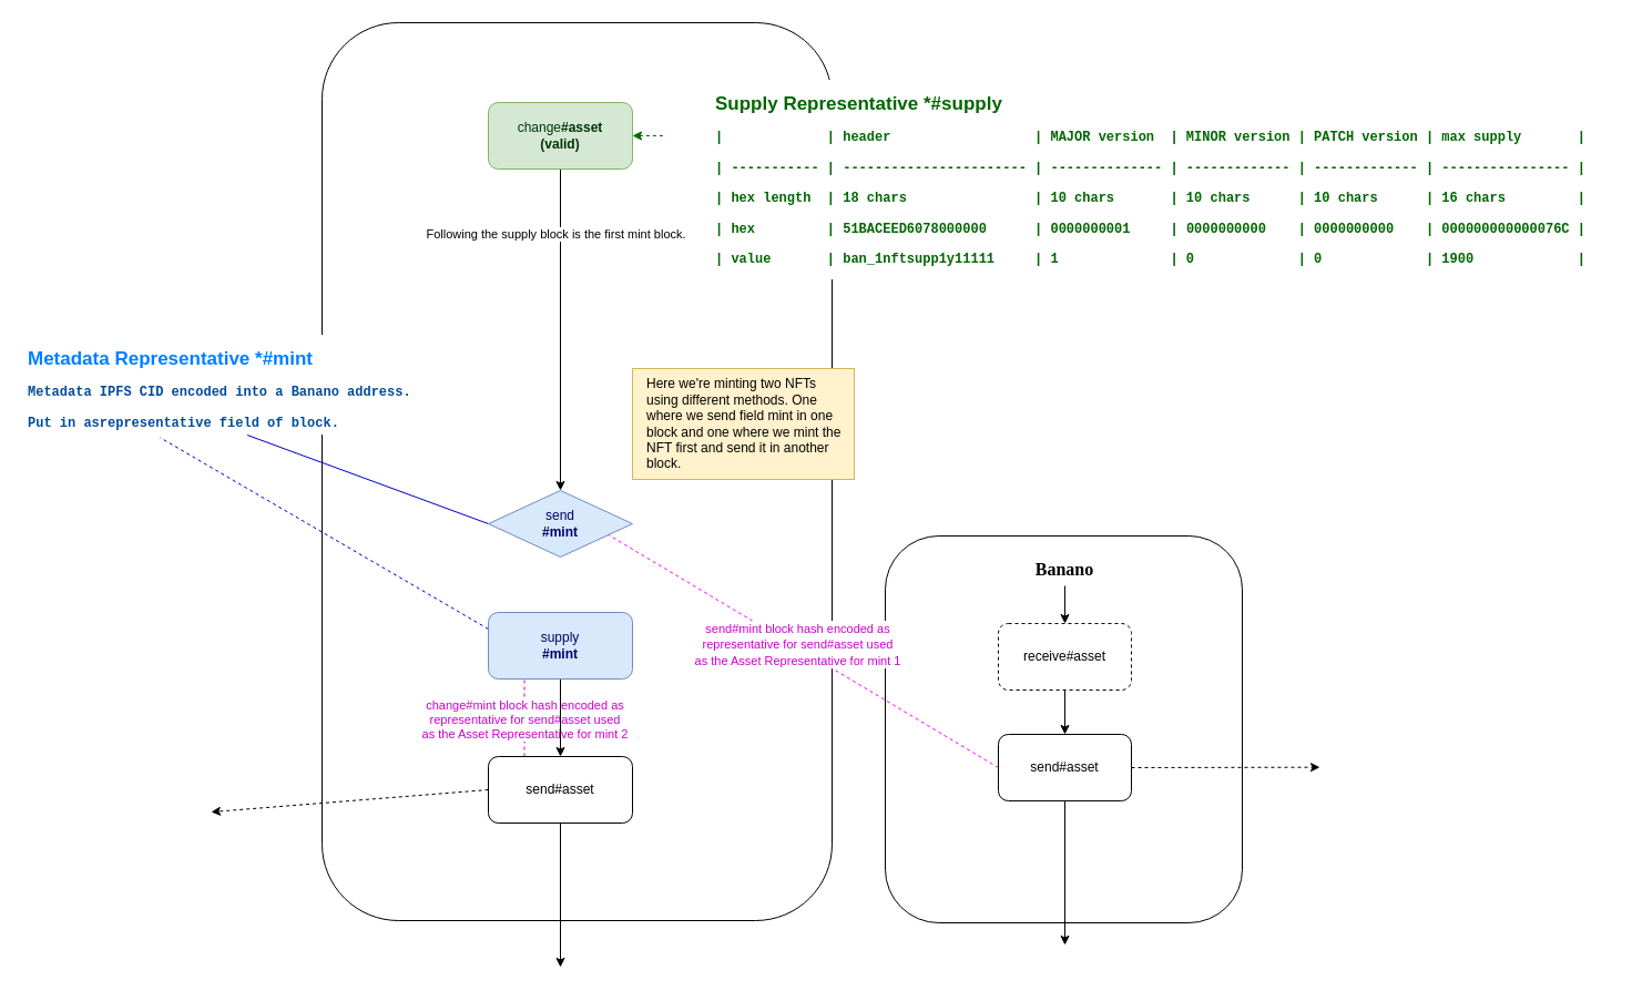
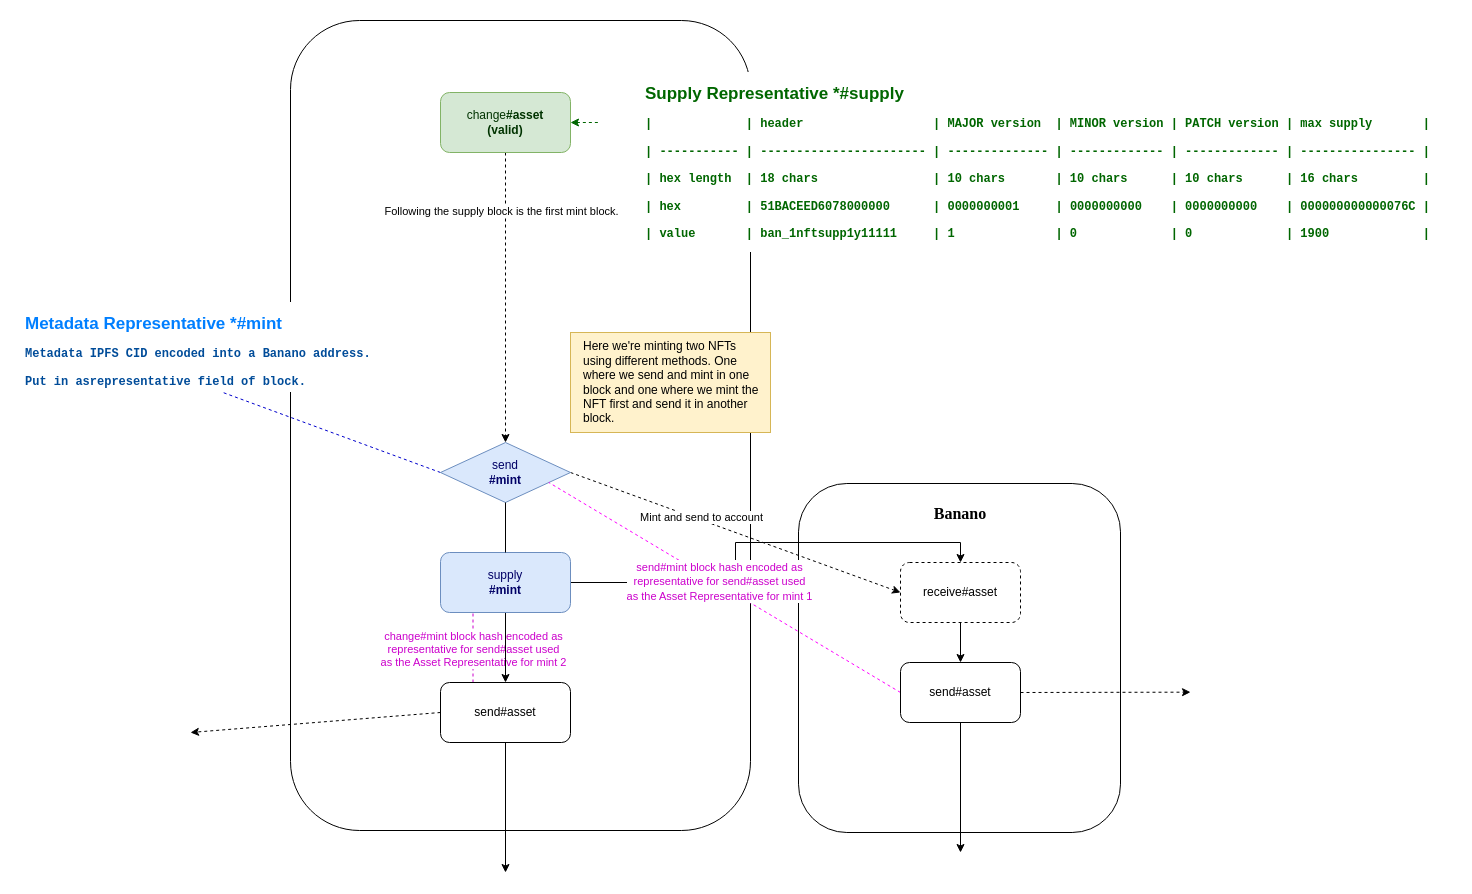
- <mxCell id="5" style="edgeStyle=orthogonalEdgeStyle;rounded=0;orthogonalLoop=1;jettySize=auto;html=1;exitX=0.5;exitY=1;exitDx=0;exitDy=0;entryX=0.5;entryY=0;entryDx=0;entryDy=0;" parent="1" source="7" target="12" edge="1"><mxGeometry relative="1" as="geometry" /></mxCell>
+ <mxCell id="5" style="edgeStyle=orthogonalEdgeStyle;rounded=0;orthogonalLoop=1;jettySize=auto;html=1;exitX=0.5;exitY=1;exitDx=0;exitDy=0;entryX=0.5;entryY=0;entryDx=0;entryDy=0;dashed=1;" parent="1" source="7" target="12" edge="1"><mxGeometry relative="1" as="geometry" /></mxCell>
- <mxCell id="32" value="Here we're minting two NFTs using different methods. One where we send field mint in one block and one where we mint the NFT first and send it in another block." style="text;html=1;strokeColor=#d6b656;fillColor=#fff2cc;align=left;verticalAlign=middle;whiteSpace=wrap;rounded=0;spacing=13;" vertex="1" parent="1"><mxGeometry x="570" y="332" width="200" height="100" as="geometry" /></mxCell>
+ <mxCell id="32" value="Here we're minting two NFTs using different methods. One where we send and mint in one block and one where we mint the NFT first and send it in another block." style="text;html=1;strokeColor=#d6b656;fillColor=#fff2cc;align=left;verticalAlign=middle;whiteSpace=wrap;rounded=0;spacing=13;" vertex="1" parent="1"><mxGeometry x="570" y="332" width="200" height="100" as="geometry" /></mxCell>
- <mxCell id="11" style="edgeStyle=none;rounded=0;orthogonalLoop=1;jettySize=auto;html=1;exitX=0;exitY=0.5;exitDx=0;exitDy=0;entryX=0.25;entryY=1;entryDx=0;entryDy=0;dashed=0;endArrow=none;endFill=0;strokeColor=#0000CC;" parent="1" source="12" target="13" edge="1"><mxGeometry relative="1" as="geometry" /></mxCell>
+ <mxCell id="11" style="edgeStyle=none;rounded=0;orthogonalLoop=1;jettySize=auto;html=1;exitX=0;exitY=0.5;exitDx=0;exitDy=0;entryX=0.25;entryY=1;entryDx=0;entryDy=0;dashed=1;endArrow=none;endFill=0;strokeColor=#0000CC;" parent="1" source="12" target="13" edge="1"><mxGeometry relative="1" as="geometry" /></mxCell>
- <mxCell id="29" style="edgeStyle=none;rounded=0;orthogonalLoop=1;jettySize=auto;html=1;exitX=0;exitY=0.25;exitDx=0;exitDy=0;entryX=0.153;entryY=1.029;entryDx=0;entryDy=0;entryPerimeter=0;dashed=1;endArrow=none;endFill=0;strokeColor=#0000CC;" parent="1" source="30" target="13" edge="1"><mxGeometry relative="1" as="geometry" /></mxCell>
+ <mxCell id="9" style="rounded=0;orthogonalLoop=1;jettySize=auto;html=1;exitX=1;exitY=0.5;exitDx=0;exitDy=0;dashed=1;entryX=0;entryY=0.5;entryDx=0;entryDy=0;" parent="1" source="12" target="22" edge="1"><mxGeometry relative="1" as="geometry"><mxPoint x="880" y="592" as="targetPoint" /></mxGeometry></mxCell>
+ <mxCell id="10" value="Mint and send to account" style="edgeLabel;html=1;align=center;verticalAlign=middle;resizable=0;points=[];fontColor=#000000;" parent="9" vertex="1" connectable="0"><mxGeometry x="-0.218" y="2" relative="1" as="geometry"><mxPoint x="1" as="offset" /></mxGeometry></mxCell>
+ <mxCell id="31" value="" style="edgeStyle=none;rounded=0;orthogonalLoop=1;jettySize=auto;html=1;exitX=0.5;exitY=1;exitDx=0;exitDy=0;fontFamily=Helvetica;fontSize=12;fontColor=default;startArrow=none;startFill=0;endArrow=none;endFill=1;strokeColor=#000000;" parent="1" source="12" target="30" edge="1"><mxGeometry relative="1" as="geometry"><mxPoint x="623.333" y="852" as="targetPoint" /><mxPoint x="505" y="622" as="sourcePoint" /></mxGeometry></mxCell>
- <mxCell id="20" style="edgeStyle=orthogonalEdgeStyle;rounded=0;orthogonalLoop=1;jettySize=auto;html=1;exitX=0.5;exitY=0;exitDx=0;exitDy=0;entryX=0.5;entryY=1;entryDx=0;entryDy=0;fontFamily=Helvetica;fontSize=12;fontColor=default;startArrow=classic;startFill=1;endArrow=none;endFill=0;strokeColor=#000000;" parent="1" source="22" target="19" edge="1"><mxGeometry relative="1" as="geometry" /></mxCell>
+ <mxCell id="20" style="edgeStyle=orthogonalEdgeStyle;rounded=0;orthogonalLoop=1;jettySize=auto;html=1;exitX=0.5;exitY=0;exitDx=0;exitDy=0;fontFamily=Helvetica;fontSize=12;fontColor=default;startArrow=classic;startFill=1;endArrow=none;endFill=0;strokeColor=#000000;" parent="1" source="22" target="30" edge="1"><mxGeometry relative="1" as="geometry" /></mxCell>
